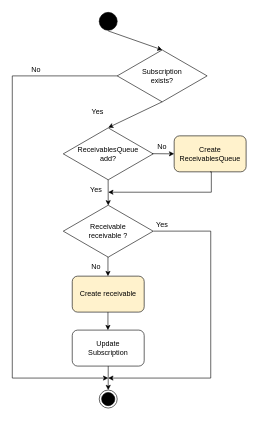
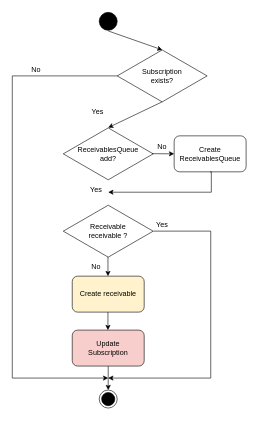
- <mxCell id="6" value="Create ReceivablesQueue" style="rounded=1;whiteSpace=wrap;html=1;fillColor=#fff2cc;" parent="1" vertex="1"><mxGeometry x="290" y="226" width="120" height="60" as="geometry" /></mxCell>
+ <mxCell id="6" value="Create ReceivablesQueue" style="rounded=1;whiteSpace=wrap;html=1;" parent="1" vertex="1"><mxGeometry x="290" y="226" width="120" height="60" as="geometry" /></mxCell>
- <mxCell id="10" value="" style="endArrow=classic;html=1;rounded=0;entryX=0.5;entryY=0.022;entryDx=0;entryDy=0;entryPerimeter=0;exitX=0.499;exitY=0.981;exitDx=0;exitDy=0;exitPerimeter=0;" parent="1" source="4" target="9" edge="1"><mxGeometry width="50" height="50" relative="1" as="geometry"><mxPoint x="180" y="300" as="sourcePoint" /><mxPoint x="179.58" y="340" as="targetPoint" /></mxGeometry></mxCell>
- <mxCell id="22" value="Update&lt;br&gt;Subscription" style="rounded=1;whiteSpace=wrap;html=1;" parent="1" vertex="1"><mxGeometry x="120" y="550" width="120" height="60" as="geometry" /></mxCell>
+ <mxCell id="22" value="Update&lt;br&gt;Subscription" style="rounded=1;whiteSpace=wrap;html=1;fillColor=#f8cecc;" parent="1" vertex="1"><mxGeometry x="120" y="550" width="120" height="60" as="geometry" /></mxCell>
